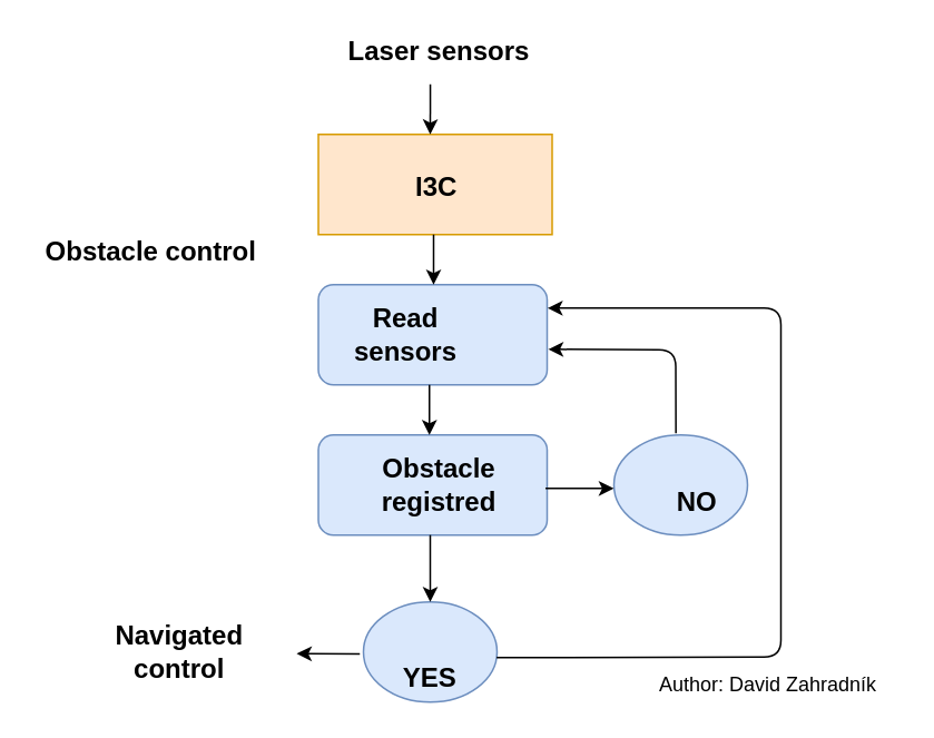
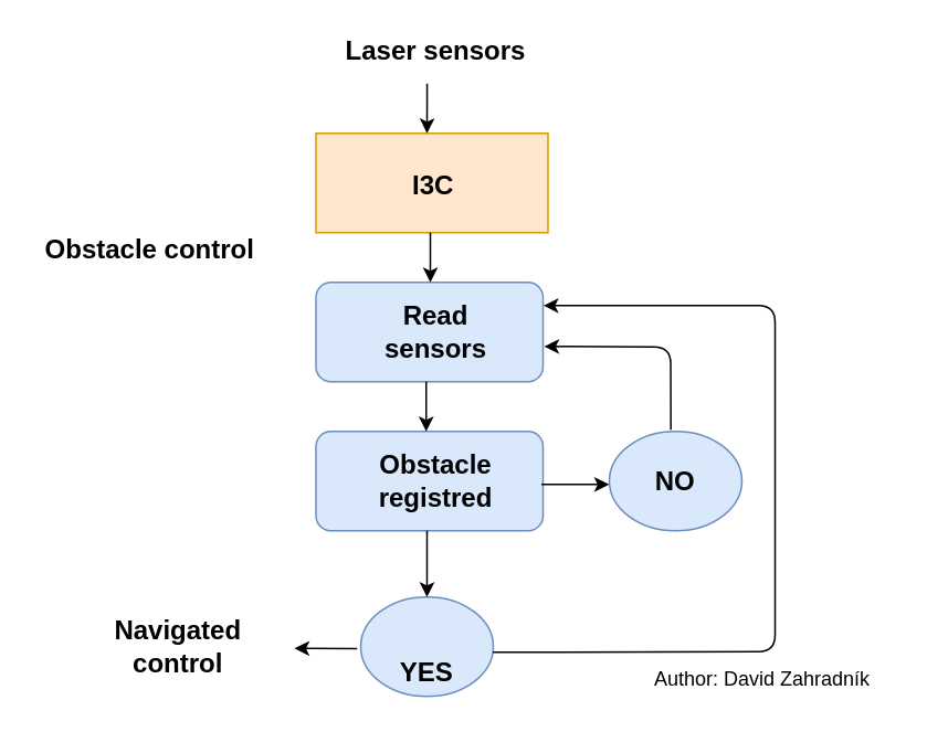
- <mxCell id="6" value="Read sensors" style="text;html=1;strokeColor=none;fillColor=none;align=center;verticalAlign=middle;whiteSpace=wrap;rounded=0;fontSize=16;fontStyle=1" parent="1" vertex="1"><mxGeometry x="197" y="190" width="91" height="20" as="geometry" /></mxCell>
+ <mxCell id="6" value="Read sensors" style="text;html=1;strokeColor=none;fillColor=none;align=center;verticalAlign=middle;whiteSpace=wrap;rounded=0;fontSize=16;fontStyle=1" parent="1" vertex="1"><mxGeometry x="217" y="190" width="91" height="20" as="geometry" /></mxCell>
- <mxCell id="10" value="NO" style="text;html=1;strokeColor=none;fillColor=none;align=center;verticalAlign=middle;whiteSpace=wrap;rounded=0;fontSize=16;fontStyle=1" parent="1" vertex="1"><mxGeometry x="397" y="290" width="40" height="20" as="geometry" /></mxCell>
+ <mxCell id="10" value="NO" style="text;html=1;strokeColor=none;fillColor=none;align=center;verticalAlign=middle;whiteSpace=wrap;rounded=0;fontSize=16;fontStyle=1" parent="1" vertex="1"><mxGeometry x="387" y="280" width="40" height="20" as="geometry" /></mxCell>
